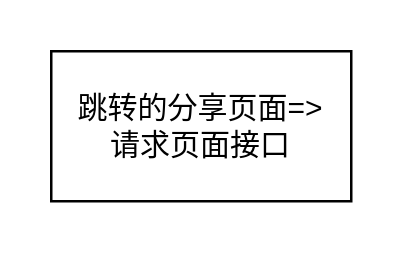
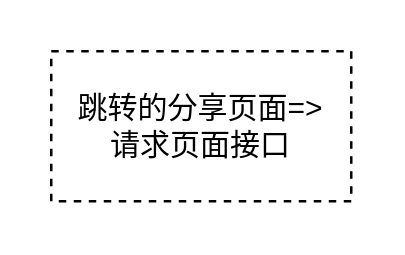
- <mxCell id="2" value="跳转的分享页面=&amp;gt;&lt;br&gt;请求页面接口" style="rounded=0;whiteSpace=wrap;html=1;" parent="1" vertex="1"><mxGeometry x="20" y="20" width="120" height="60" as="geometry" /></mxCell>
+ <mxCell id="2" value="跳转的分享页面=&amp;gt;&lt;br&gt;请求页面接口" style="rounded=0;whiteSpace=wrap;html=1;dashed=1;" parent="1" vertex="1"><mxGeometry x="20" y="20" width="120" height="60" as="geometry" /></mxCell>
